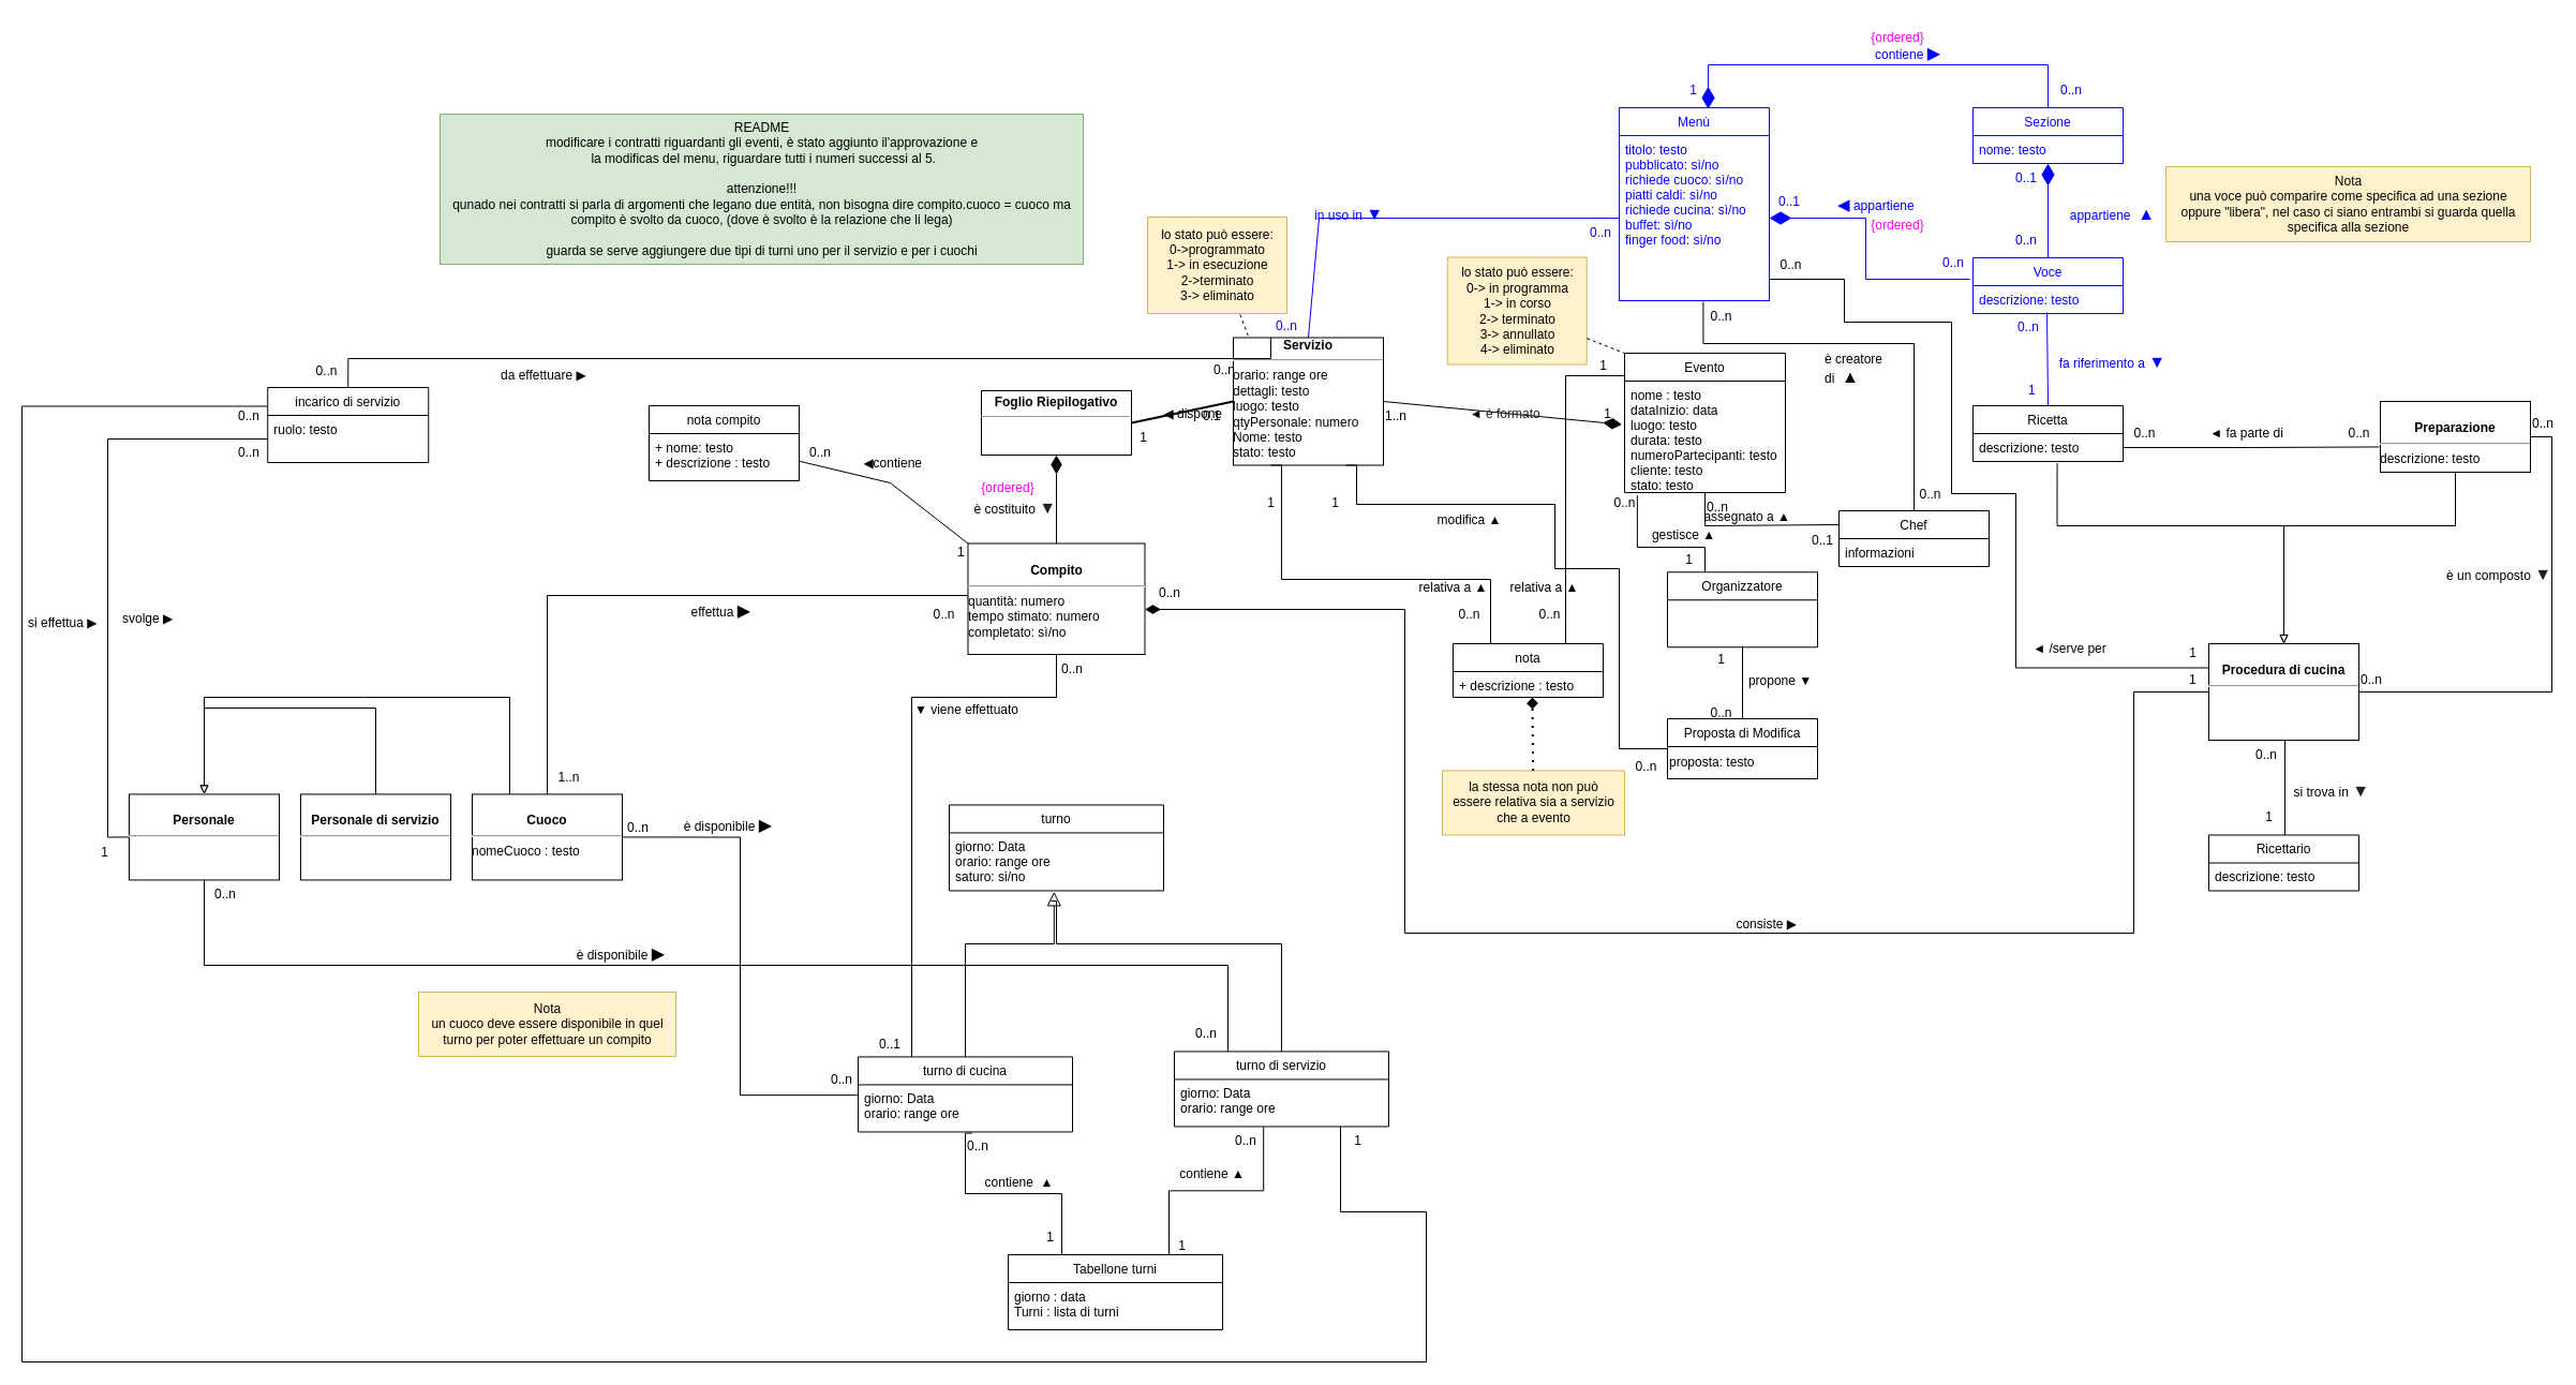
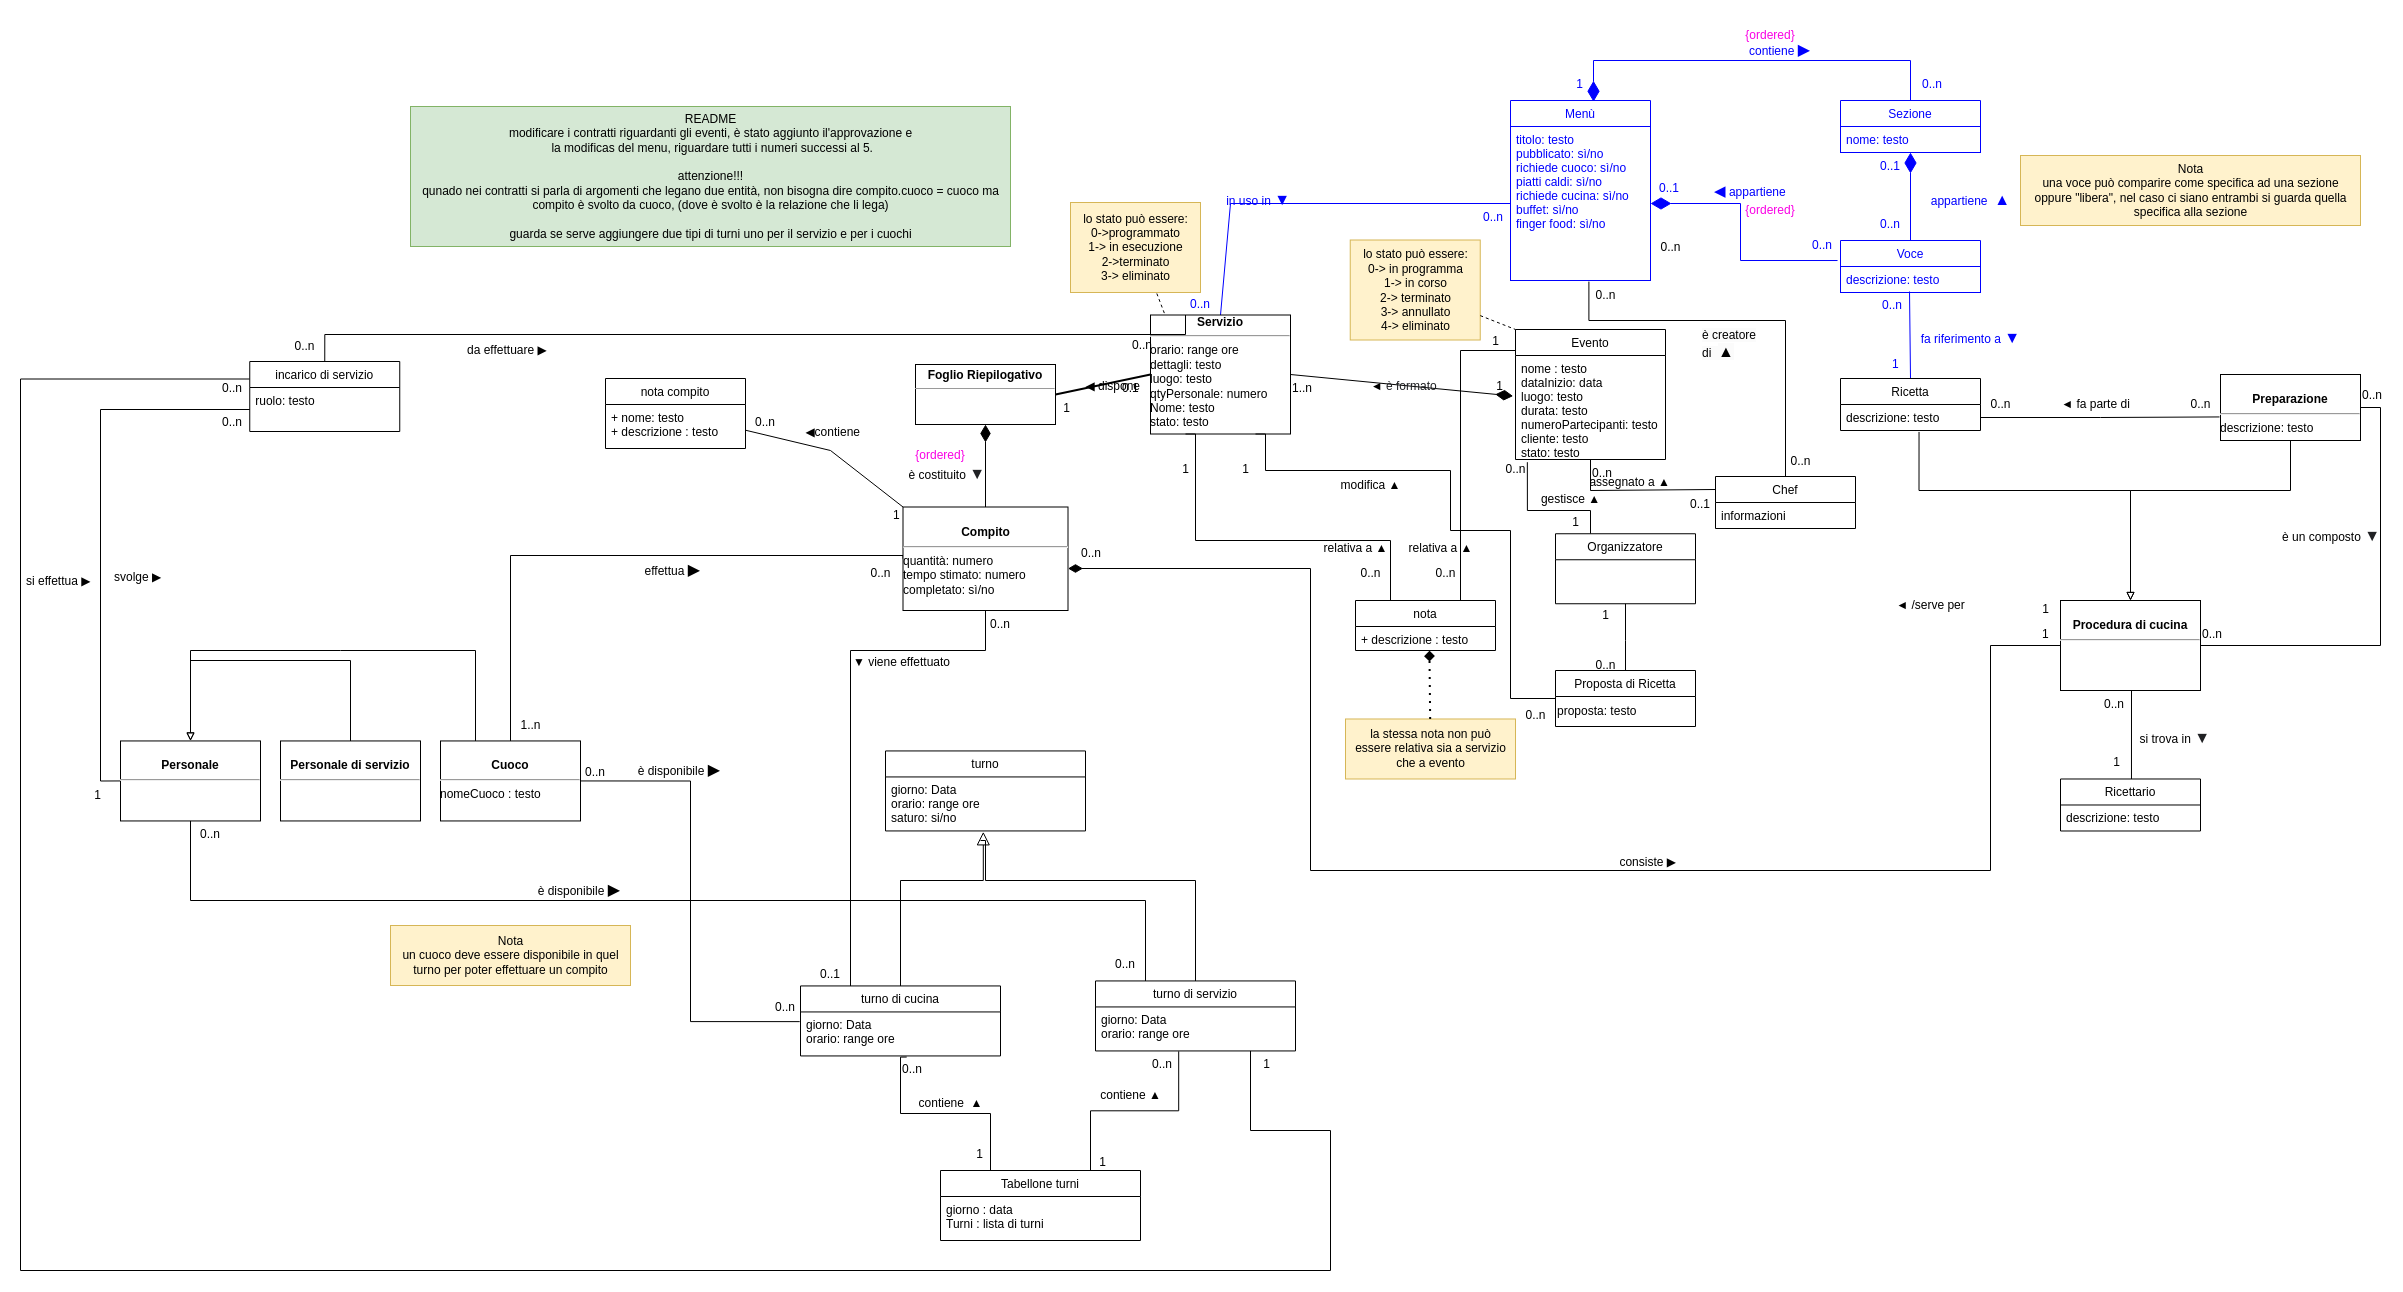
- <mxCell id="70" style="edgeStyle=orthogonalEdgeStyle;rounded=0;orthogonalLoop=1;jettySize=auto;html=1;exitX=0;exitY=0.25;exitDx=0;exitDy=0;endArrow=none;endFill=0;" parent="1" source="71" target="14" edge="1"><mxGeometry relative="1" as="geometry"><mxPoint x="1710" y="260" as="targetPoint" /><Array as="points"><mxPoint x="1880" y="623" /><mxPoint x="1880" y="460" /><mxPoint x="1820" y="460" /><mxPoint x="1820" y="300" /><mxPoint x="1720" y="300" /><mxPoint x="1720" y="260" /></Array></mxGeometry></mxCell>
- <mxCell id="142" value="propone&amp;nbsp;▼" style="text;html=1;align=center;verticalAlign=middle;resizable=0;points=[];autosize=1;strokeColor=none;fillColor=none;" parent="1" vertex="1"><mxGeometry x="1620" y="620" width="80" height="30" as="geometry" /></mxCell>
- <mxCell id="137" value="Proposta di Modifica" style="swimlane;fontStyle=0;childLayout=stackLayout;horizontal=1;startSize=26;horizontalStack=0;resizeParent=1;resizeParentMax=0;resizeLast=0;collapsible=1;marginBottom=0;labelBackgroundColor=none;" parent="1" vertex="1"><mxGeometry x="1555" y="670" width="140" height="56" as="geometry" /></mxCell>
+ <mxCell id="137" value="Proposta di Ricetta" style="swimlane;fontStyle=0;childLayout=stackLayout;horizontal=1;startSize=26;horizontalStack=0;resizeParent=1;resizeParentMax=0;resizeLast=0;collapsible=1;marginBottom=0;labelBackgroundColor=none;" parent="1" vertex="1"><mxGeometry x="1555" y="670" width="140" height="56" as="geometry" /></mxCell>
